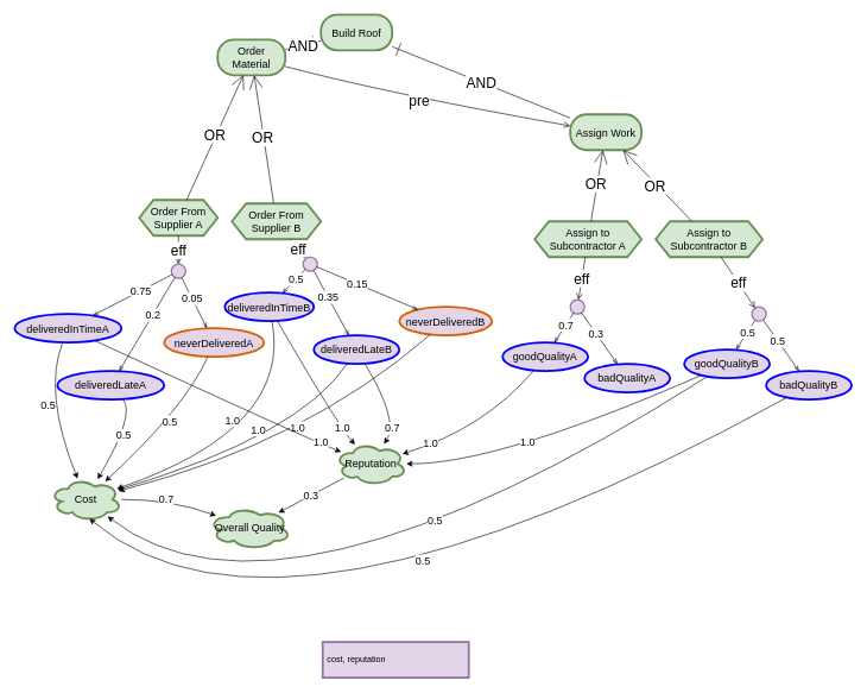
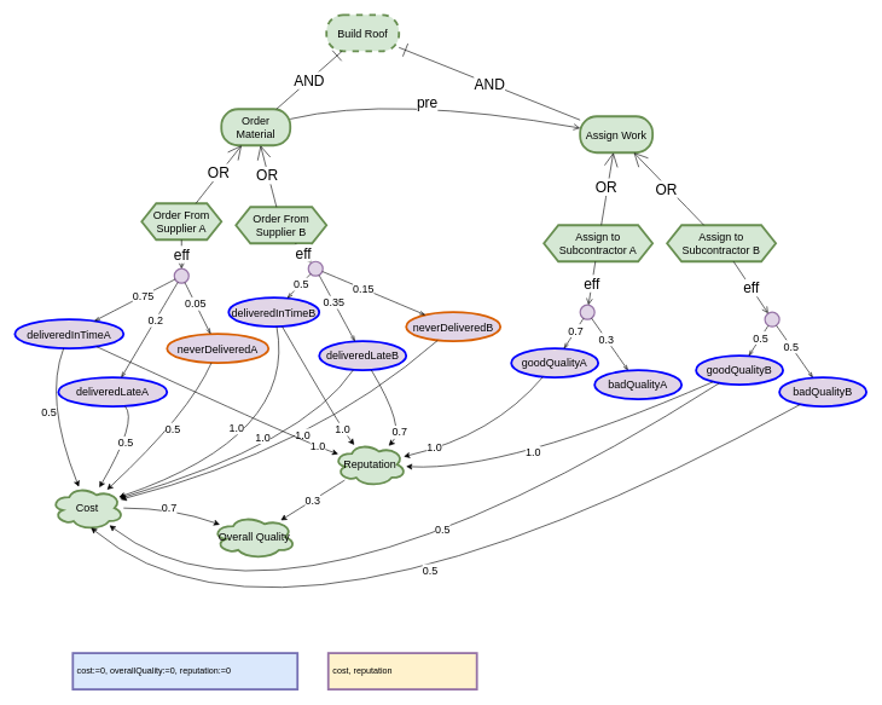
- <mxCell id="44" value="Build Roof" style="rounded=1;whiteSpace=wrap;html=1;arcSize=46;fillColor=#d5e8d4;strokeColor=#688F51;fontSize=15;strokeWidth=3;" parent="1" vertex="1"><mxGeometry x="450" y="20" width="100" height="50" as="geometry" /></mxCell>
+ <mxCell id="44" value="Build Roof" style="rounded=1;whiteSpace=wrap;html=1;arcSize=46;fillColor=#d5e8d4;strokeColor=#688F51;fontSize=15;strokeWidth=3;dashed=1;" parent="1" vertex="1"><mxGeometry x="450" y="20" width="100" height="50" as="geometry" /></mxCell>
- <mxCell id="4" value="Order Material" style="rounded=1;whiteSpace=wrap;html=1;arcSize=46;fillColor=#d5e8d4;strokeColor=#688F51;fontSize=15;strokeWidth=3;" parent="1" vertex="1"><mxGeometry x="305" y="55" width="95" height="50" as="geometry" /></mxCell>
+ <mxCell id="4" value="Order Material" style="rounded=1;whiteSpace=wrap;html=1;arcSize=46;fillColor=#d5e8d4;strokeColor=#688F51;fontSize=15;strokeWidth=3;" parent="1" vertex="1"><mxGeometry x="305" y="150" width="95" height="50" as="geometry" /></mxCell>
- <mxCell id="23" value="Reputation" style="ellipse;shape=cloud;whiteSpace=wrap;html=1;strokeWidth=3;fontSize=15;fillColor=#d5e8d4;strokeColor=#688F51;" parent="1" vertex="1"><mxGeometry x="470" y="620" width="100" height="60" as="geometry" /></mxCell>
+ <mxCell id="23" value="Reputation" style="ellipse;shape=cloud;whiteSpace=wrap;html=1;strokeWidth=3;fontSize=15;fillColor=#d5e8d4;strokeColor=#688F51;" parent="1" vertex="1"><mxGeometry x="460" y="610" width="100" height="60" as="geometry" /></mxCell>
+ <mxCell id="2" value="cost:=0, overallQuality:=0, reputation:=0" style="rounded=0;whiteSpace=wrap;html=1;fillColor=#dae8fc;strokeColor=#7570b3;align=left;labelPosition=center;verticalLabelPosition=middle;verticalAlign=middle;horizontal=1;strokeWidth=3;spacingLeft=4;" parent="1" vertex="1"><mxGeometry x="100" y="900" width="310" height="50" as="geometry" /></mxCell>
- <mxCell id="3" value="cost, reputation" style="rounded=0;whiteSpace=wrap;html=1;fillColor=#e1d5e7;strokeColor=#9673a6;align=left;labelPosition=center;verticalLabelPosition=middle;verticalAlign=middle;horizontal=1;strokeWidth=3;spacingLeft=4;" parent="1" vertex="1"><mxGeometry x="452.5" y="900" width="205" height="50" as="geometry" /></mxCell>
+ <mxCell id="3" value="cost, reputation" style="rounded=0;whiteSpace=wrap;html=1;fillColor=#fff2cc;strokeColor=#9673a6;align=left;labelPosition=center;verticalLabelPosition=middle;verticalAlign=middle;horizontal=1;strokeWidth=3;spacingLeft=4;" parent="1" vertex="1"><mxGeometry x="452.5" y="900" width="205" height="50" as="geometry" /></mxCell>
